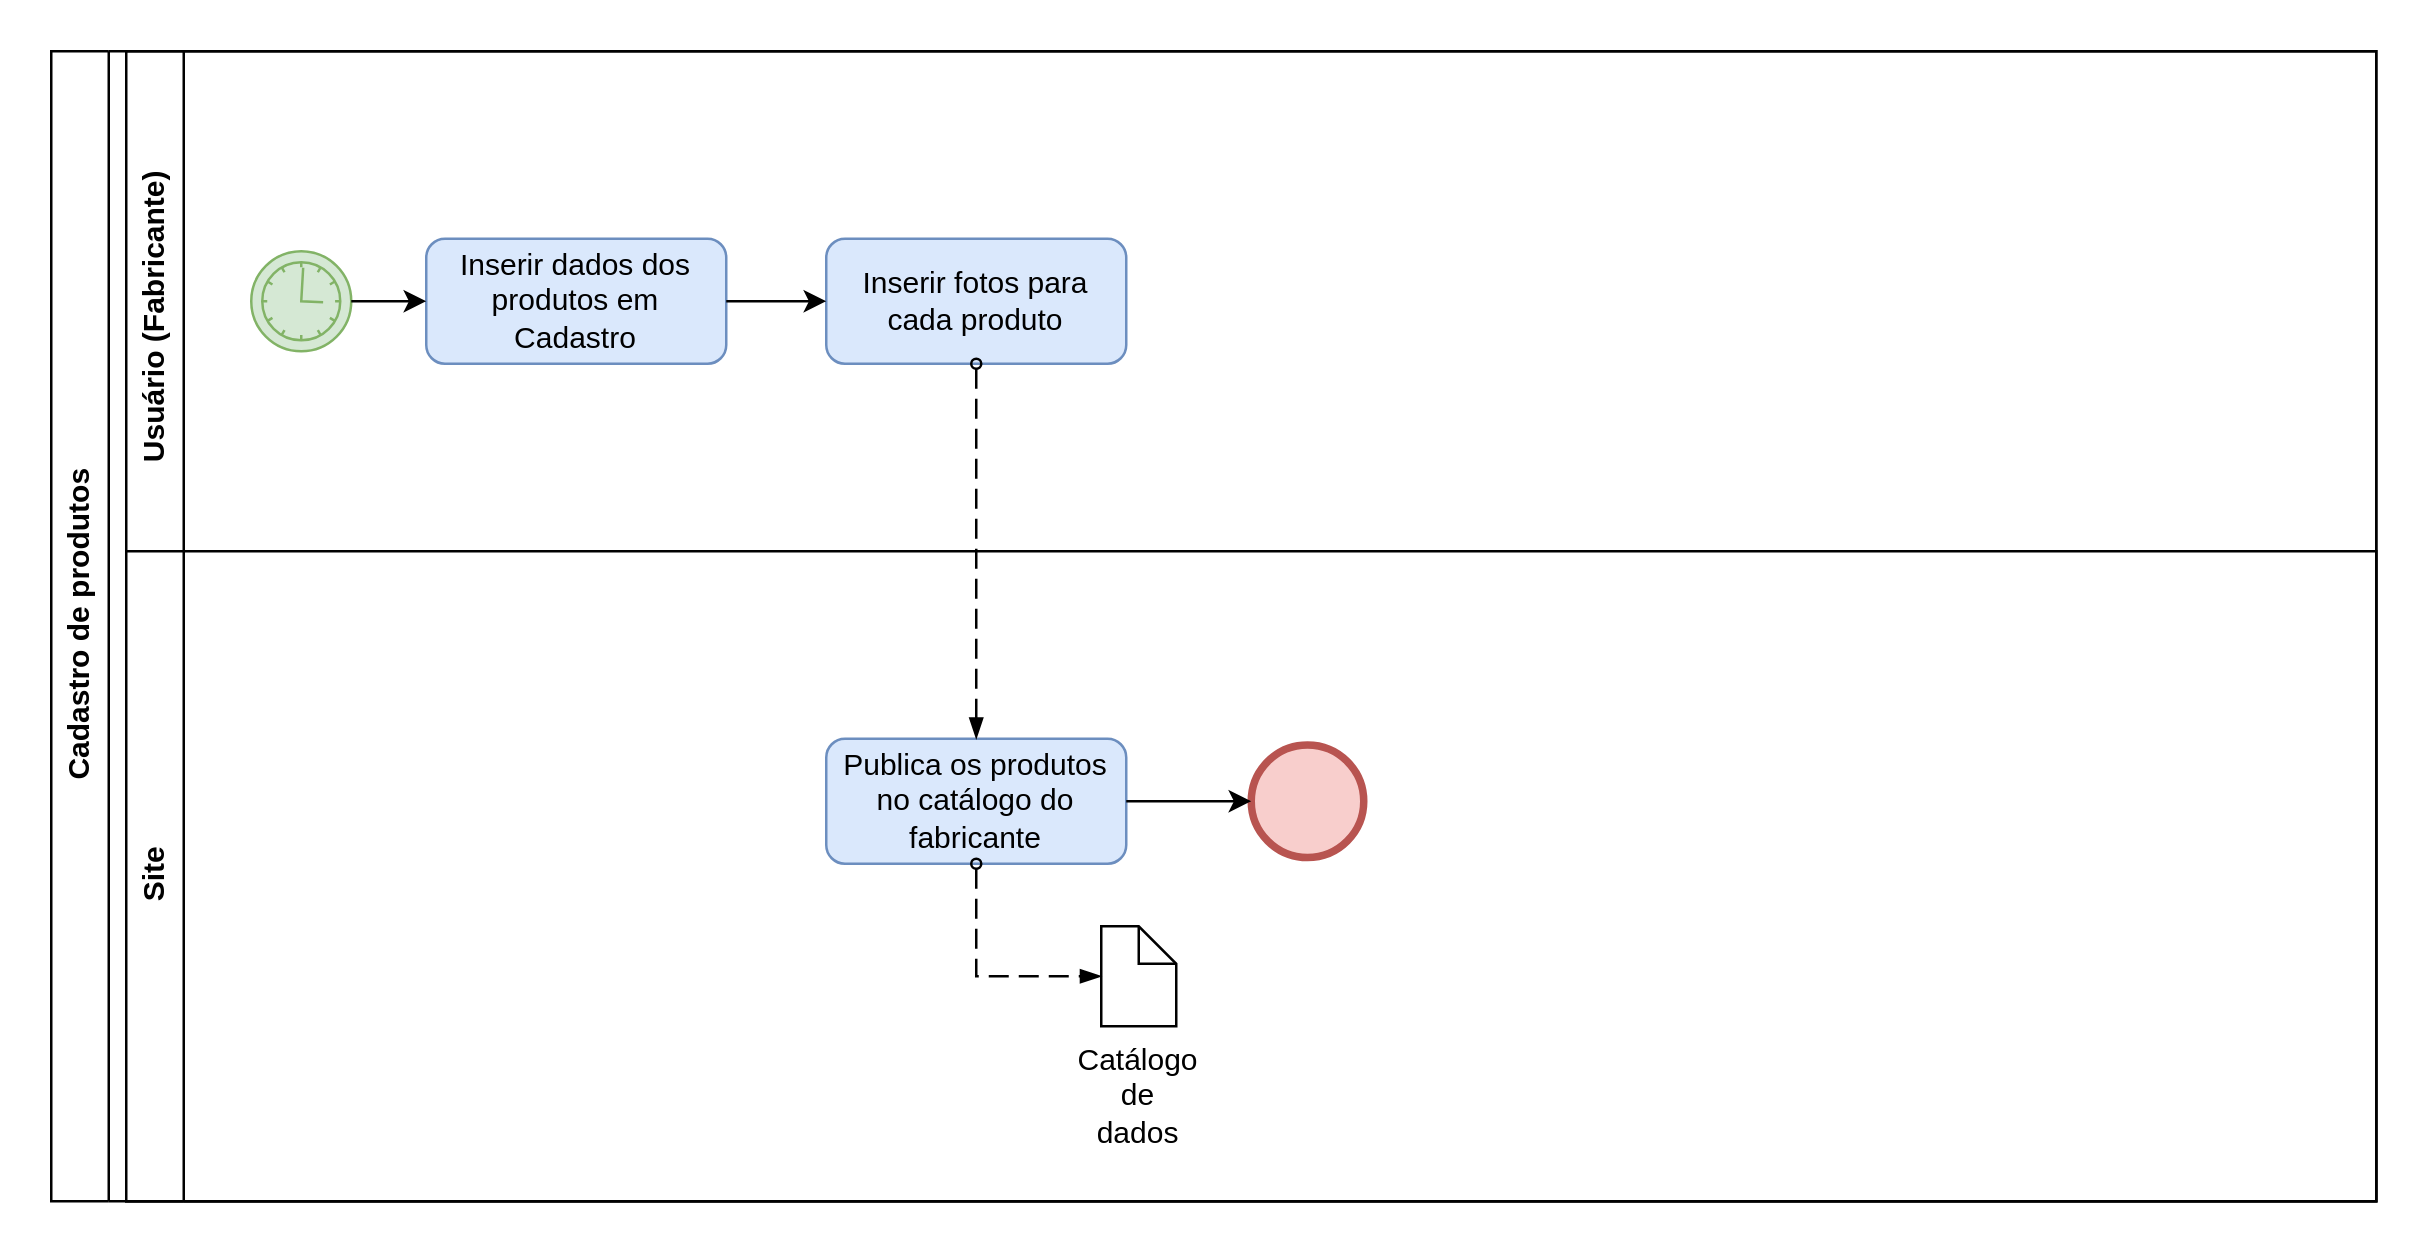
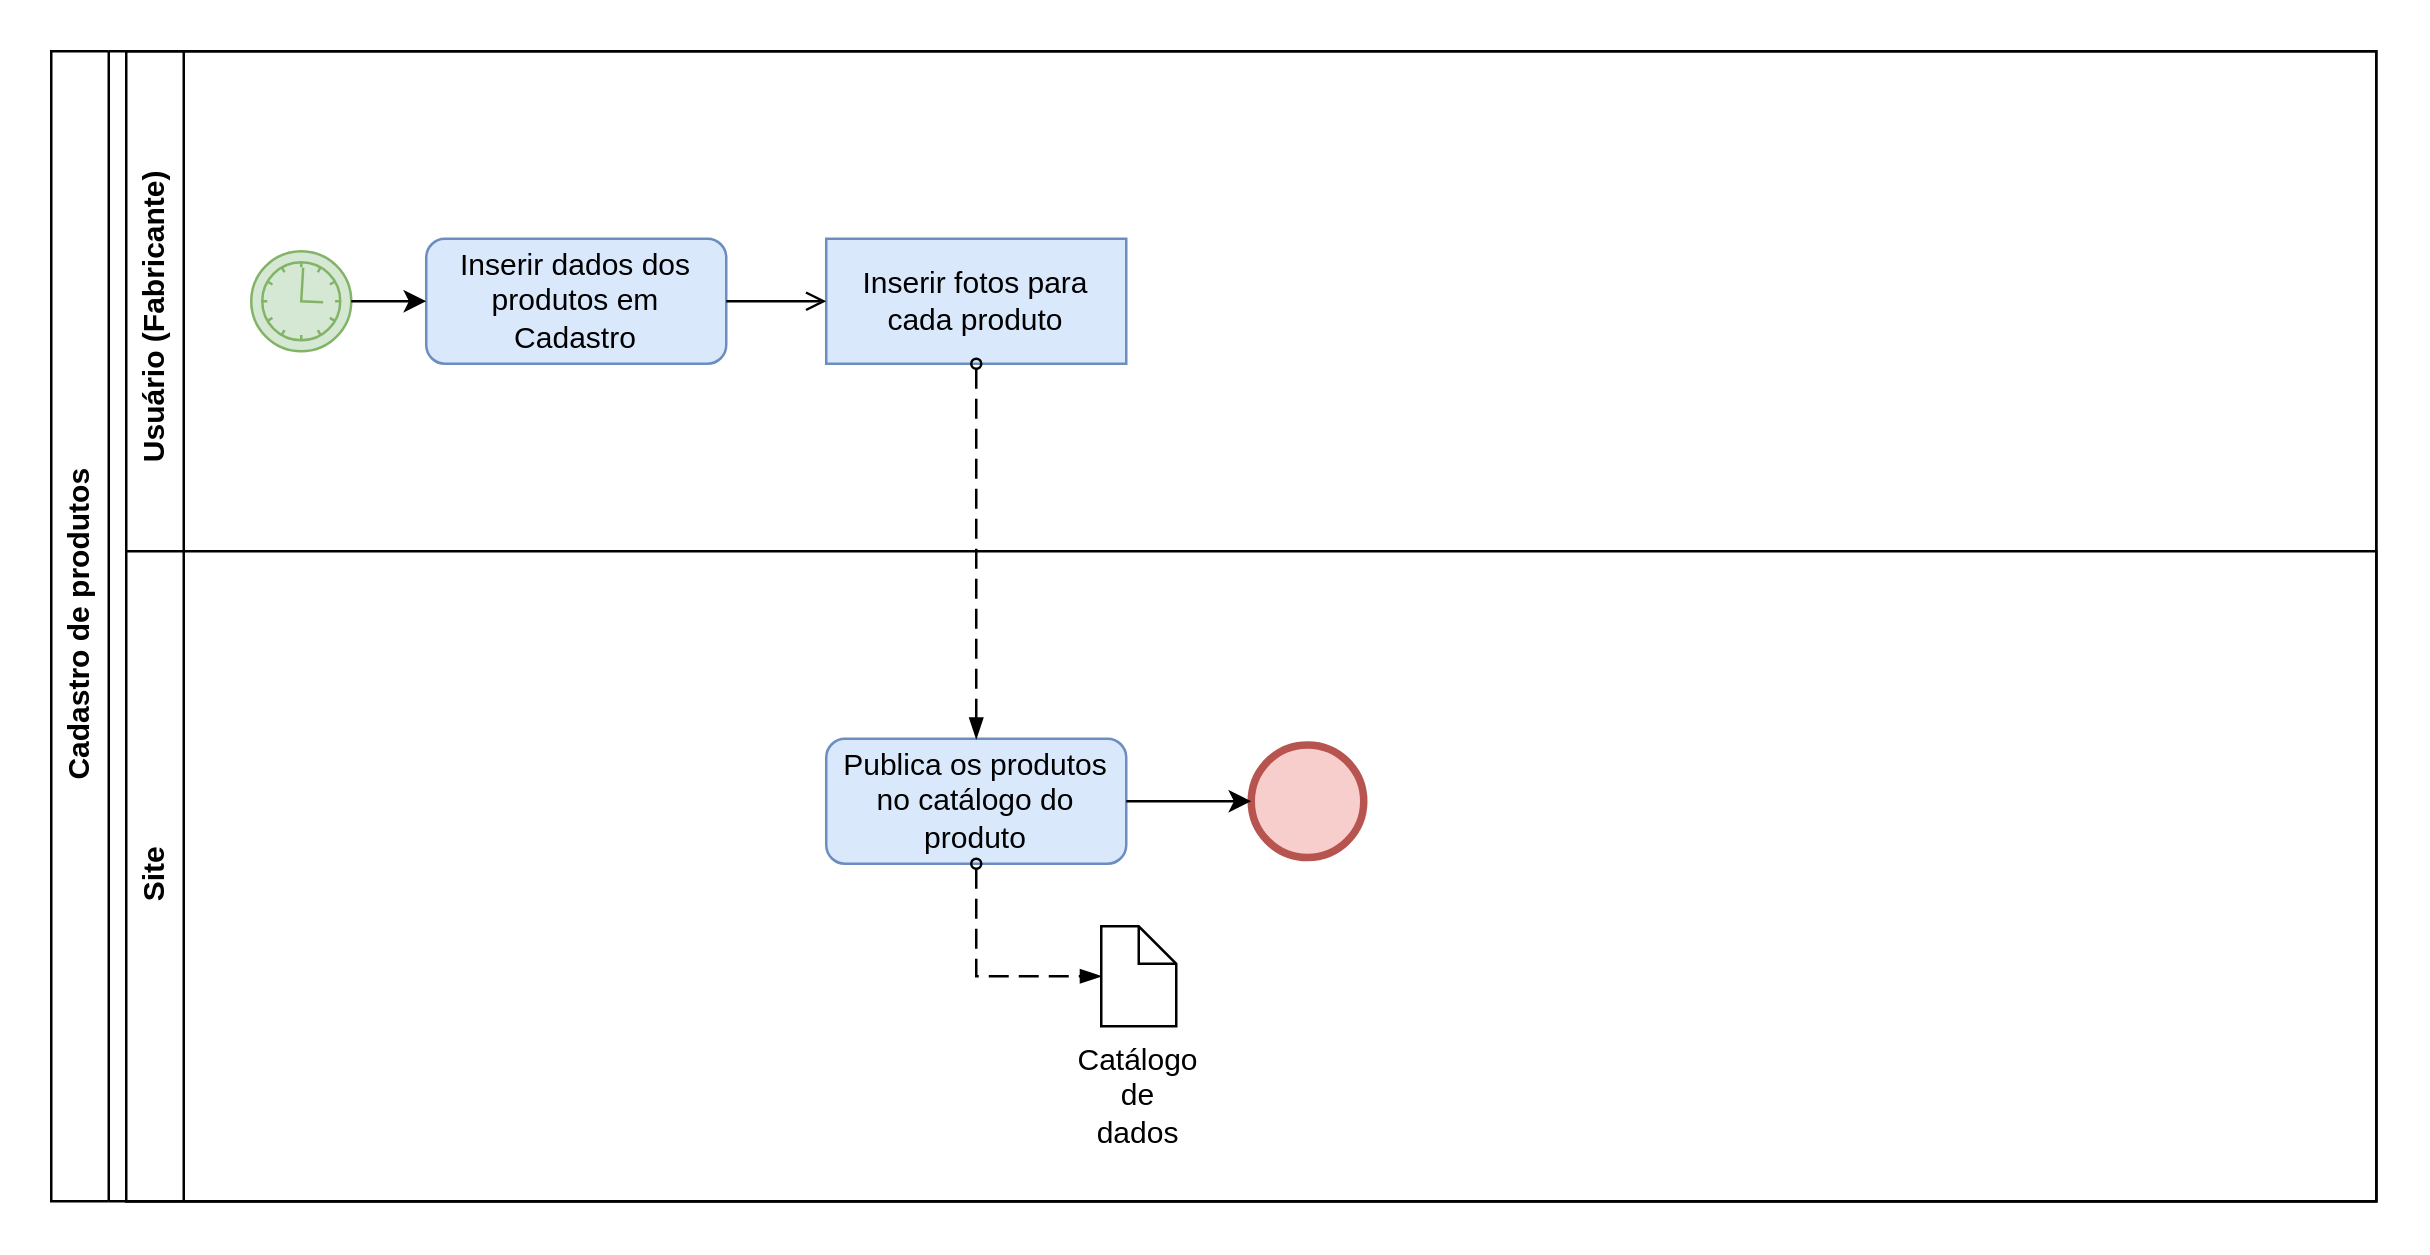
- <mxCell id="14" value="" style="endArrow=classic;html=1;rounded=0;exitX=1;exitY=0.5;exitDx=0;exitDy=0;entryX=0;entryY=0.5;entryDx=0;entryDy=0;" edge="1" parent="1" source="4" target="13"><mxGeometry width="50" height="50" relative="1" as="geometry"><mxPoint x="150" y="130" as="sourcePoint" /><mxPoint x="180" y="130" as="targetPoint" /></mxGeometry></mxCell>
+ <mxCell id="14" value="" style="endArrow=open;html=1;rounded=0;exitX=1;exitY=0.5;exitDx=0;exitDy=0;entryX=0;entryY=0.5;entryDx=0;entryDy=0;" edge="1" parent="1" source="4" target="13"><mxGeometry width="50" height="50" relative="1" as="geometry"><mxPoint x="150" y="130" as="sourcePoint" /><mxPoint x="180" y="130" as="targetPoint" /></mxGeometry></mxCell>
- <mxCell id="13" value="Inserir fotos para cada produto" style="rounded=1;whiteSpace=wrap;html=1;fillColor=#dae8fc;strokeColor=#6c8ebf;" vertex="1" parent="12"><mxGeometry x="310" y="75" width="120" height="50" as="geometry" /></mxCell>
+ <mxCell id="13" value="Inserir fotos para cada produto" style="whiteSpace=wrap;html=1;fillColor=#dae8fc;strokeColor=#6c8ebf;rounded=0;" vertex="1" parent="12"><mxGeometry x="310" y="75" width="120" height="50" as="geometry" /></mxCell>
- <mxCell id="7" value="Publica os produtos no catálogo do fabricante" style="rounded=1;whiteSpace=wrap;html=1;fillColor=#dae8fc;strokeColor=#6c8ebf;" vertex="1" parent="6"><mxGeometry x="280" y="75" width="120" height="50" as="geometry" /></mxCell>
+ <mxCell id="7" value="Publica os produtos no catálogo do produto" style="rounded=1;whiteSpace=wrap;html=1;fillColor=#dae8fc;strokeColor=#6c8ebf;" vertex="1" parent="6"><mxGeometry x="280" y="75" width="120" height="50" as="geometry" /></mxCell>
